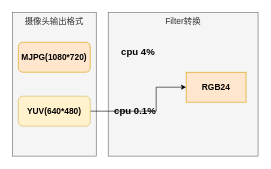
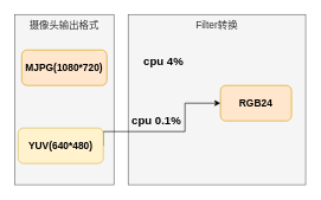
- <mxCell id="7" value="RGB24" style="whiteSpace=wrap;html=1;fillColor=#ffe6cc;strokeColor=#d79b00;fontSize=14;fontStyle=1;rounded=0;" vertex="1" parent="1"><mxGeometry x="310" y="120" width="100" height="50" as="geometry" /></mxCell>
+ <mxCell id="7" value="RGB24" style="rounded=1;whiteSpace=wrap;html=1;fillColor=#ffe6cc;strokeColor=#d79b00;fontSize=14;fontStyle=1" vertex="1" parent="1"><mxGeometry x="310" y="120" width="100" height="50" as="geometry" /></mxCell>
- <mxCell id="6" value="YUV(640*480)" style="rounded=1;whiteSpace=wrap;html=1;fillColor=#fff2cc;strokeColor=#d6b656;fontSize=14;fontStyle=1" vertex="1" parent="1"><mxGeometry x="30" y="160" width="120" height="50" as="geometry" /></mxCell>
+ <mxCell id="6" value="YUV(640*480)" style="rounded=1;whiteSpace=wrap;html=1;fillColor=#fff2cc;strokeColor=#d6b656;fontSize=14;fontStyle=1" vertex="1" parent="1"><mxGeometry x="25" y="180" width="120" height="50" as="geometry" /></mxCell>
- <mxCell id="9" value="cpu 0.1%" style="text;html=1;strokeColor=none;fillColor=none;align=center;verticalAlign=middle;whiteSpace=wrap;rounded=0;fontSize=16;fontStyle=1" vertex="1" parent="1"><mxGeometry x="185" y="175" width="80" height="20" as="geometry" /></mxCell>
+ <mxCell id="9" value="cpu 0.1%" style="text;html=1;strokeColor=none;fillColor=none;align=center;verticalAlign=middle;whiteSpace=wrap;rounded=0;fontSize=16;fontStyle=1" vertex="1" parent="1"><mxGeometry x="180" y="160" width="80" height="20" as="geometry" /></mxCell>
